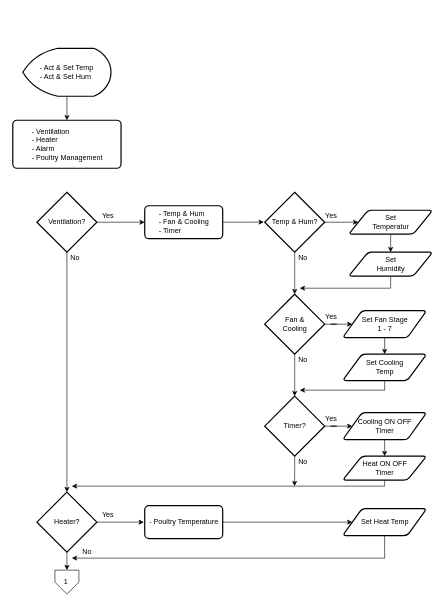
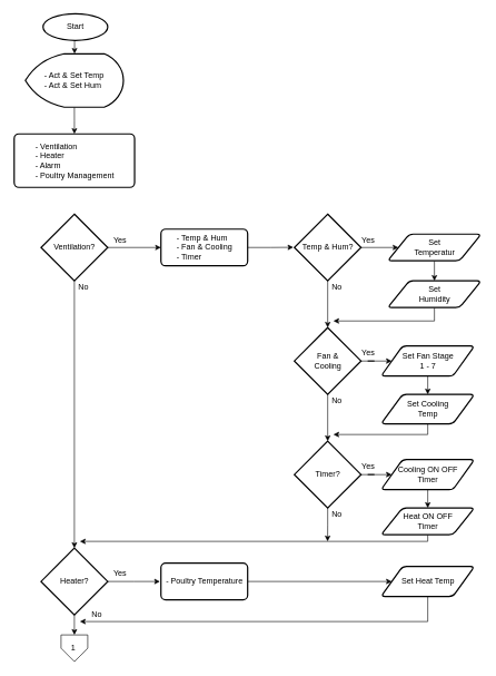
+ <mxCell id="6" value="Start" style="strokeWidth=2;html=1;shape=mxgraph.flowchart.start_1;whiteSpace=wrap;" vertex="1" parent="1"><mxGeometry x="63.75" y="20" width="97" height="40" as="geometry" /></mxCell>
+ <mxCell id="5" style="edgeStyle=orthogonalEdgeStyle;rounded=0;orthogonalLoop=1;jettySize=auto;html=1;exitX=0.5;exitY=1;exitDx=0;exitDy=0;exitPerimeter=0;" edge="1" parent="1" source="6" target="3"><mxGeometry relative="1" as="geometry"><Array as="points"><mxPoint x="111" y="60" /></Array></mxGeometry></mxCell>
